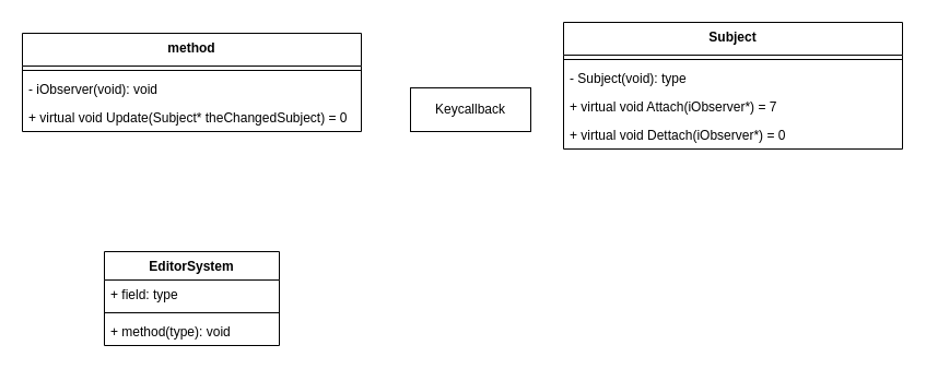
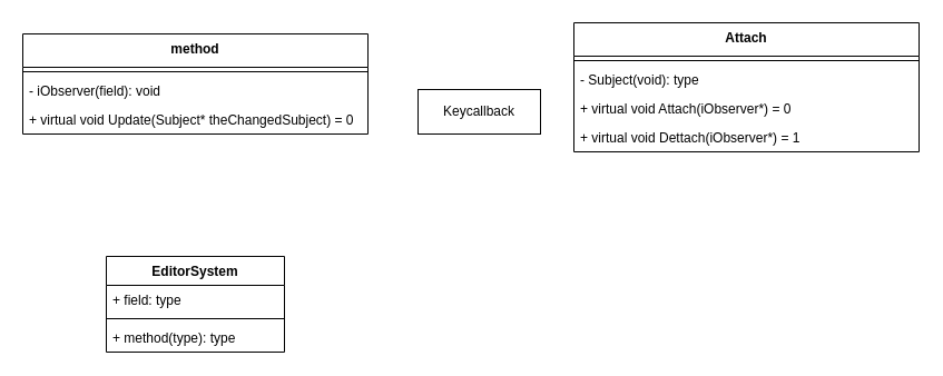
- <mxCell id="11" value="Subject" style="swimlane;fontStyle=1;align=center;verticalAlign=top;childLayout=stackLayout;horizontal=1;startSize=30;horizontalStack=0;resizeParent=1;resizeParentMax=0;resizeLast=0;collapsible=1;marginBottom=0;whiteSpace=wrap;html=1;" vertex="1" parent="1"><mxGeometry x="515" y="20" width="310" height="116" as="geometry" /></mxCell>
+ <mxCell id="11" value="Attach" style="swimlane;fontStyle=1;align=center;verticalAlign=top;childLayout=stackLayout;horizontal=1;startSize=30;horizontalStack=0;resizeParent=1;resizeParentMax=0;resizeLast=0;collapsible=1;marginBottom=0;whiteSpace=wrap;html=1;" vertex="1" parent="1"><mxGeometry x="515" y="20" width="310" height="116" as="geometry" /></mxCell>
- <mxCell id="9" value="- iObserver(void): void" style="text;strokeColor=none;fillColor=none;align=left;verticalAlign=top;spacingLeft=4;spacingRight=4;overflow=hidden;rotatable=0;points=[[0,0.5],[1,0.5]];portConstraint=eastwest;whiteSpace=wrap;html=1;" vertex="1" parent="7"><mxGeometry y="38" width="310" height="26" as="geometry" /></mxCell>
+ <mxCell id="9" value="- iObserver(field): void" style="text;strokeColor=none;fillColor=none;align=left;verticalAlign=top;spacingLeft=4;spacingRight=4;overflow=hidden;rotatable=0;points=[[0,0.5],[1,0.5]];portConstraint=eastwest;whiteSpace=wrap;html=1;" vertex="1" parent="7"><mxGeometry y="38" width="310" height="26" as="geometry" /></mxCell>
- <mxCell id="14" value="+ virtual void Attach(iObserver*) = 7" style="text;strokeColor=none;fillColor=none;align=left;verticalAlign=top;spacingLeft=4;spacingRight=4;overflow=hidden;rotatable=0;points=[[0,0.5],[1,0.5]];portConstraint=eastwest;whiteSpace=wrap;html=1;" vertex="1" parent="11"><mxGeometry y="64" width="310" height="26" as="geometry" /></mxCell>
+ <mxCell id="14" value="+ virtual void Attach(iObserver*) = 0" style="text;strokeColor=none;fillColor=none;align=left;verticalAlign=top;spacingLeft=4;spacingRight=4;overflow=hidden;rotatable=0;points=[[0,0.5],[1,0.5]];portConstraint=eastwest;whiteSpace=wrap;html=1;" vertex="1" parent="11"><mxGeometry y="64" width="310" height="26" as="geometry" /></mxCell>
- <mxCell id="15" value="+ virtual void Dettach(iObserver*) = 0" style="text;strokeColor=none;fillColor=none;align=left;verticalAlign=top;spacingLeft=4;spacingRight=4;overflow=hidden;rotatable=0;points=[[0,0.5],[1,0.5]];portConstraint=eastwest;whiteSpace=wrap;html=1;" vertex="1" parent="11"><mxGeometry y="90" width="310" height="26" as="geometry" /></mxCell>
+ <mxCell id="15" value="+ virtual void Dettach(iObserver*) = 1" style="text;strokeColor=none;fillColor=none;align=left;verticalAlign=top;spacingLeft=4;spacingRight=4;overflow=hidden;rotatable=0;points=[[0,0.5],[1,0.5]];portConstraint=eastwest;whiteSpace=wrap;html=1;" vertex="1" parent="11"><mxGeometry y="90" width="310" height="26" as="geometry" /></mxCell>
- <mxCell id="6" value="+ method(type): void" style="text;strokeColor=none;fillColor=none;align=left;verticalAlign=top;spacingLeft=4;spacingRight=4;overflow=hidden;rotatable=0;points=[[0,0.5],[1,0.5]];portConstraint=eastwest;whiteSpace=wrap;html=1;" vertex="1" parent="3"><mxGeometry y="60" width="160" height="26" as="geometry" /></mxCell>
+ <mxCell id="6" value="+ method(type): type" style="text;strokeColor=none;fillColor=none;align=left;verticalAlign=top;spacingLeft=4;spacingRight=4;overflow=hidden;rotatable=0;points=[[0,0.5],[1,0.5]];portConstraint=eastwest;whiteSpace=wrap;html=1;" vertex="1" parent="3"><mxGeometry y="60" width="160" height="26" as="geometry" /></mxCell>
